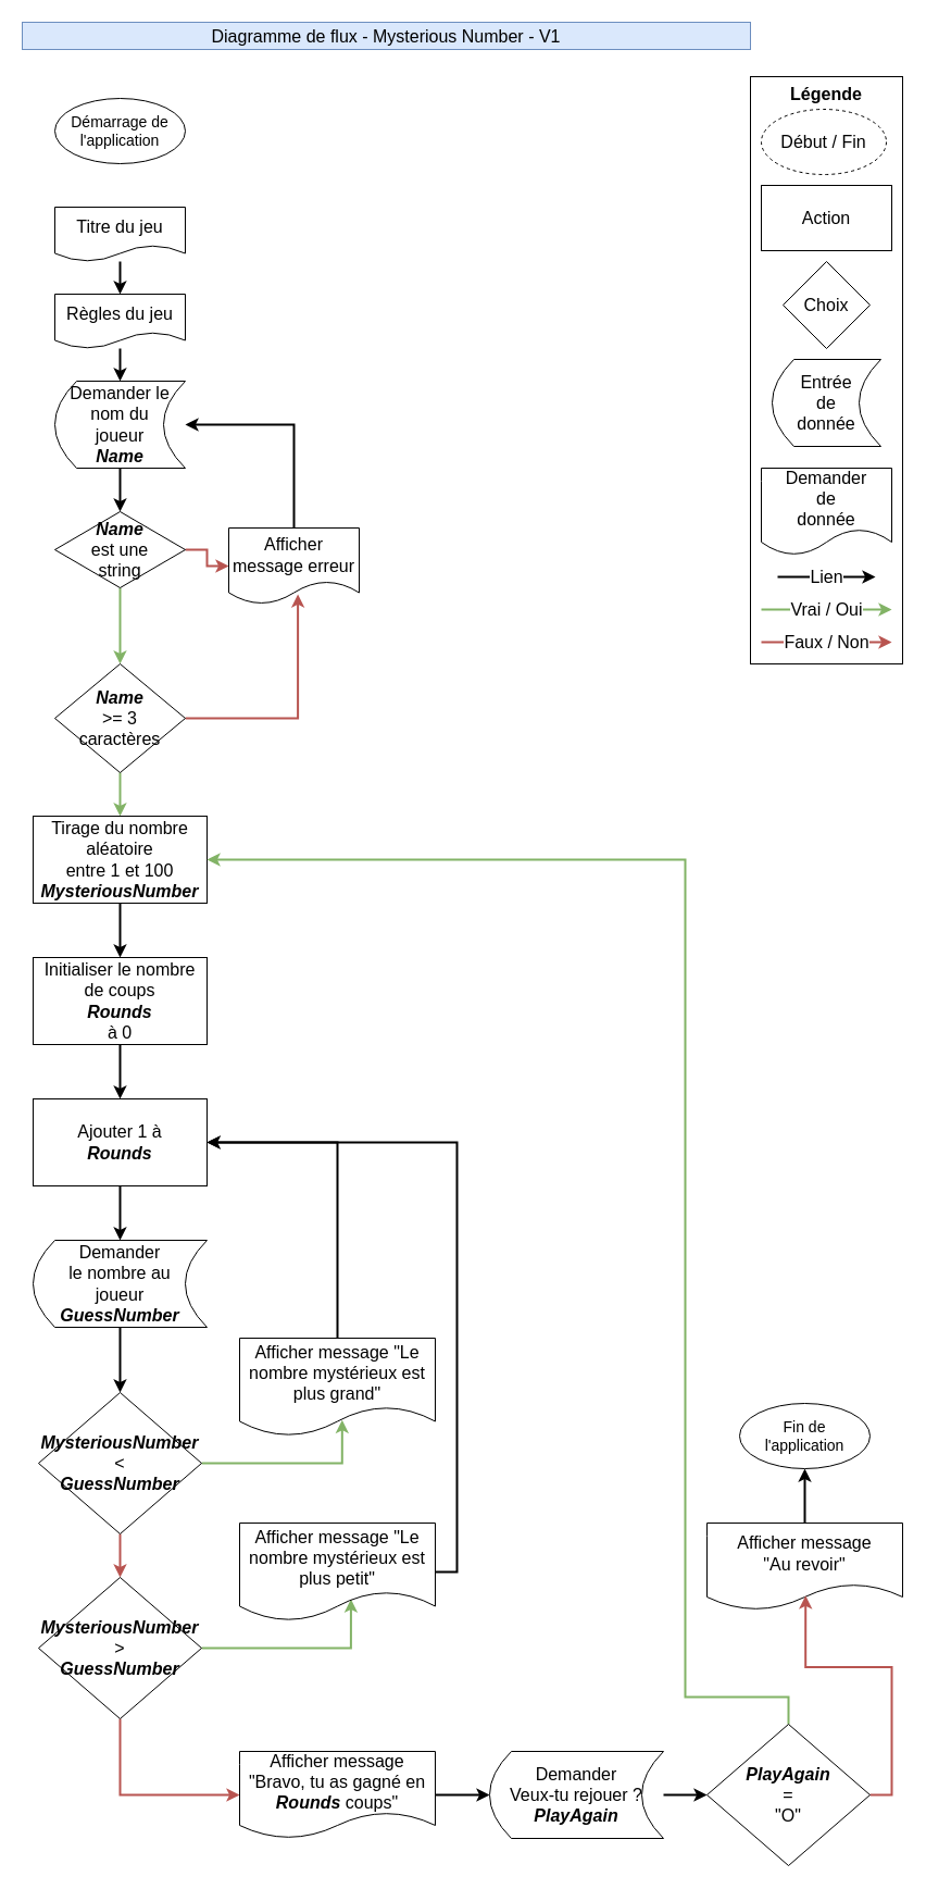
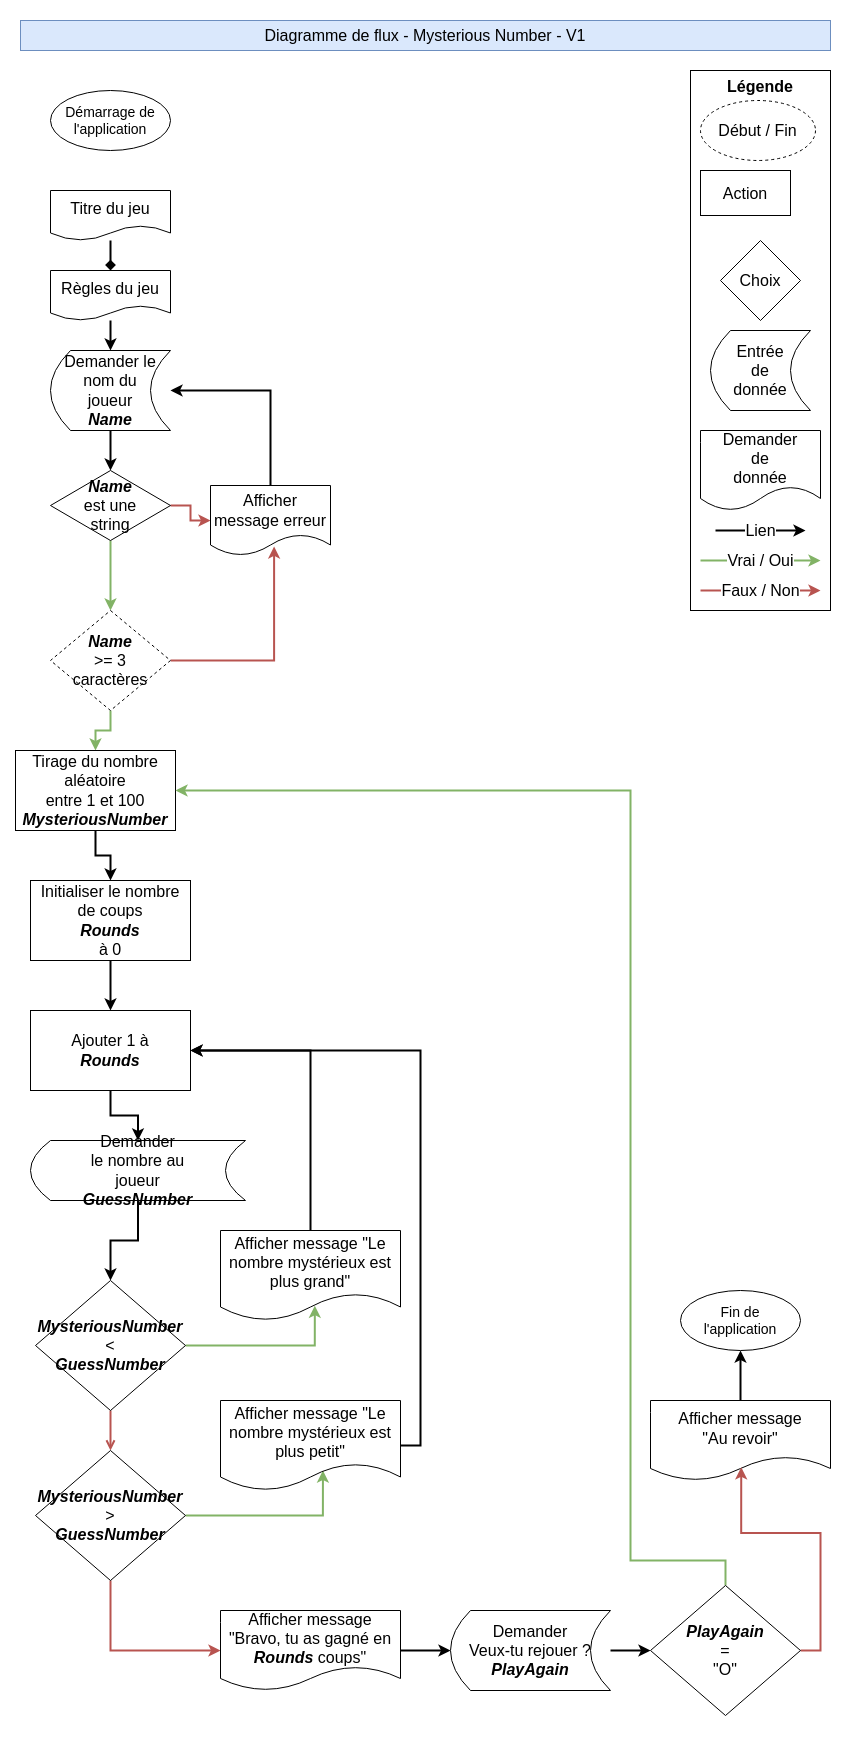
- <mxCell id="2" value="Diagramme de flux - Mysterious Number - V1" style="rounded=0;whiteSpace=wrap;html=1;fontSize=16;fillColor=#dae8fc;strokeColor=#6c8ebf;" parent="1" vertex="1"><mxGeometry x="20" y="20" width="670" height="25" as="geometry" /></mxCell>
+ <mxCell id="2" value="Diagramme de flux - Mysterious Number - V1" style="rounded=0;whiteSpace=wrap;html=1;fontSize=16;fillColor=#dae8fc;strokeColor=#6c8ebf;" parent="1" vertex="1"><mxGeometry x="20" y="20" width="810" height="30" as="geometry" /></mxCell>
- <mxCell id="5" value="Action" style="rounded=0;whiteSpace=wrap;html=1;fontSize=16;" parent="1" vertex="1"><mxGeometry x="700" y="170" width="120" height="60" as="geometry" /></mxCell>
+ <mxCell id="5" value="Action" style="rounded=0;whiteSpace=wrap;html=1;fontSize=16;" parent="1" vertex="1"><mxGeometry x="700" y="170" width="90" height="45" as="geometry" /></mxCell>
- <mxCell id="13" style="edgeStyle=orthogonalEdgeStyle;rounded=0;orthogonalLoop=1;jettySize=auto;html=1;entryX=0.5;entryY=0;entryDx=0;entryDy=0;strokeWidth=2;fontSize=14;" parent="1" source="14" target="16" edge="1"><mxGeometry relative="1" as="geometry" /></mxCell>
+ <mxCell id="13" style="edgeStyle=orthogonalEdgeStyle;rounded=0;orthogonalLoop=1;jettySize=auto;html=1;entryX=0.5;entryY=0;entryDx=0;entryDy=0;strokeWidth=2;fontSize=14;endArrow=diamond;" parent="1" source="14" target="16" edge="1"><mxGeometry relative="1" as="geometry" /></mxCell>
- <mxCell id="26" value="&lt;b&gt;&lt;i&gt;Name&lt;/i&gt;&lt;/b&gt;&lt;br&gt;&amp;gt;= 3 &lt;br&gt;caractères" style="rhombus;whiteSpace=wrap;html=1;fontSize=16;" parent="1" vertex="1"><mxGeometry x="50" y="610" width="120" height="100" as="geometry" /></mxCell>
+ <mxCell id="26" value="&lt;b&gt;&lt;i&gt;Name&lt;/i&gt;&lt;/b&gt;&lt;br&gt;&amp;gt;= 3 &lt;br&gt;caractères" style="rhombus;whiteSpace=wrap;html=1;fontSize=16;dashed=1;" parent="1" vertex="1"><mxGeometry x="50" y="610" width="120" height="100" as="geometry" /></mxCell>
- <mxCell id="28" value="Tirage du nombre aléatoire &lt;br&gt;entre 1 et 100&lt;br&gt;&lt;b&gt;&lt;i&gt;MysteriousNumber&lt;/i&gt;&lt;/b&gt;" style="rounded=0;whiteSpace=wrap;html=1;fontSize=16;" parent="1" vertex="1"><mxGeometry x="30" y="750" width="160" height="80" as="geometry" /></mxCell>
+ <mxCell id="28" value="Tirage du nombre aléatoire &lt;br&gt;entre 1 et 100&lt;br&gt;&lt;b&gt;&lt;i&gt;MysteriousNumber&lt;/i&gt;&lt;/b&gt;" style="rounded=0;whiteSpace=wrap;html=1;fontSize=16;" parent="1" vertex="1"><mxGeometry x="15" y="750" width="160" height="80" as="geometry" /></mxCell>
- <mxCell id="30" value="Demander &lt;br&gt;le nombre au&lt;br&gt;joueur&lt;br&gt;&lt;b&gt;&lt;i&gt;GuessNumber&lt;/i&gt;&lt;/b&gt;" style="shape=dataStorage;whiteSpace=wrap;html=1;fixedSize=1;fontSize=16;" parent="1" vertex="1"><mxGeometry x="30" y="1140" width="160" height="80" as="geometry" /></mxCell>
+ <mxCell id="30" value="Demander &lt;br&gt;le nombre au&lt;br&gt;joueur&lt;br&gt;&lt;b&gt;&lt;i&gt;GuessNumber&lt;/i&gt;&lt;/b&gt;" style="shape=dataStorage;whiteSpace=wrap;html=1;fixedSize=1;fontSize=16;" parent="1" vertex="1"><mxGeometry x="30" y="1140" width="215" height="60" as="geometry" /></mxCell>
- <mxCell id="32" style="edgeStyle=orthogonalEdgeStyle;rounded=0;orthogonalLoop=1;jettySize=auto;html=1;exitX=0.5;exitY=1;exitDx=0;exitDy=0;entryX=0.5;entryY=0;entryDx=0;entryDy=0;strokeWidth=2;fontSize=14;fillColor=#f8cecc;strokeColor=#b85450;" parent="1" source="33" target="38" edge="1"><mxGeometry relative="1" as="geometry" /></mxCell>
+ <mxCell id="32" style="edgeStyle=orthogonalEdgeStyle;rounded=0;orthogonalLoop=1;jettySize=auto;html=1;exitX=0.5;exitY=1;exitDx=0;exitDy=0;entryX=0.5;entryY=0;entryDx=0;entryDy=0;strokeWidth=2;fontSize=14;fillColor=#f8cecc;strokeColor=#b85450;endArrow=open;" parent="1" source="33" target="38" edge="1"><mxGeometry relative="1" as="geometry" /></mxCell>
